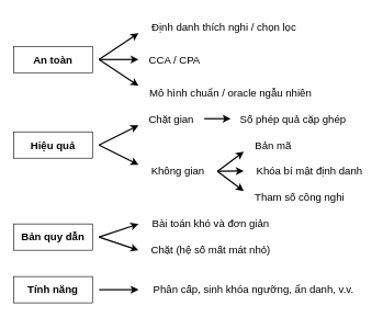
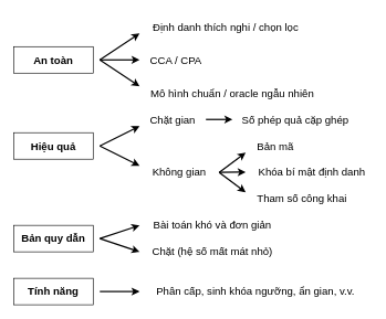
- <mxCell id="19" value="Tham số công nghi" style="text;html=1;strokeColor=none;fillColor=none;align=center;verticalAlign=middle;whiteSpace=wrap;rounded=0;fontFamily=Helvetica;fontSize=16;" parent="1" vertex="1"><mxGeometry x="380" y="280" width="150" height="40" as="geometry" /></mxCell>
+ <mxCell id="19" value="Tham số công khai" style="text;html=1;strokeColor=none;fillColor=none;align=center;verticalAlign=middle;whiteSpace=wrap;rounded=0;fontFamily=Helvetica;fontSize=16;" parent="1" vertex="1"><mxGeometry x="380" y="280" width="150" height="40" as="geometry" /></mxCell>
- <mxCell id="28" value="Phân cấp, sinh khóa ngưỡng, ẩn danh, v.v." style="text;html=1;strokeColor=none;fillColor=none;align=center;verticalAlign=middle;whiteSpace=wrap;rounded=0;fontFamily=Helvetica;fontSize=16;" parent="1" vertex="1"><mxGeometry x="220" y="420" width="330" height="40" as="geometry" /></mxCell>
+ <mxCell id="28" value="Phân cấp, sinh khóa ngưỡng, ẩn gian, v.v." style="text;html=1;strokeColor=none;fillColor=none;align=center;verticalAlign=middle;whiteSpace=wrap;rounded=0;fontFamily=Helvetica;fontSize=16;" parent="1" vertex="1"><mxGeometry x="220" y="420" width="330" height="40" as="geometry" /></mxCell>
